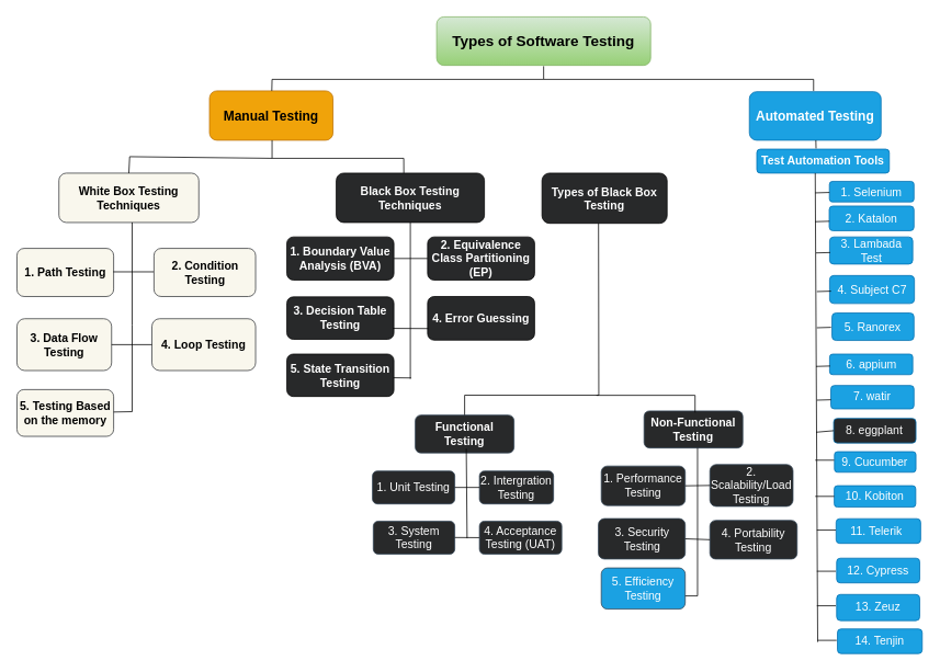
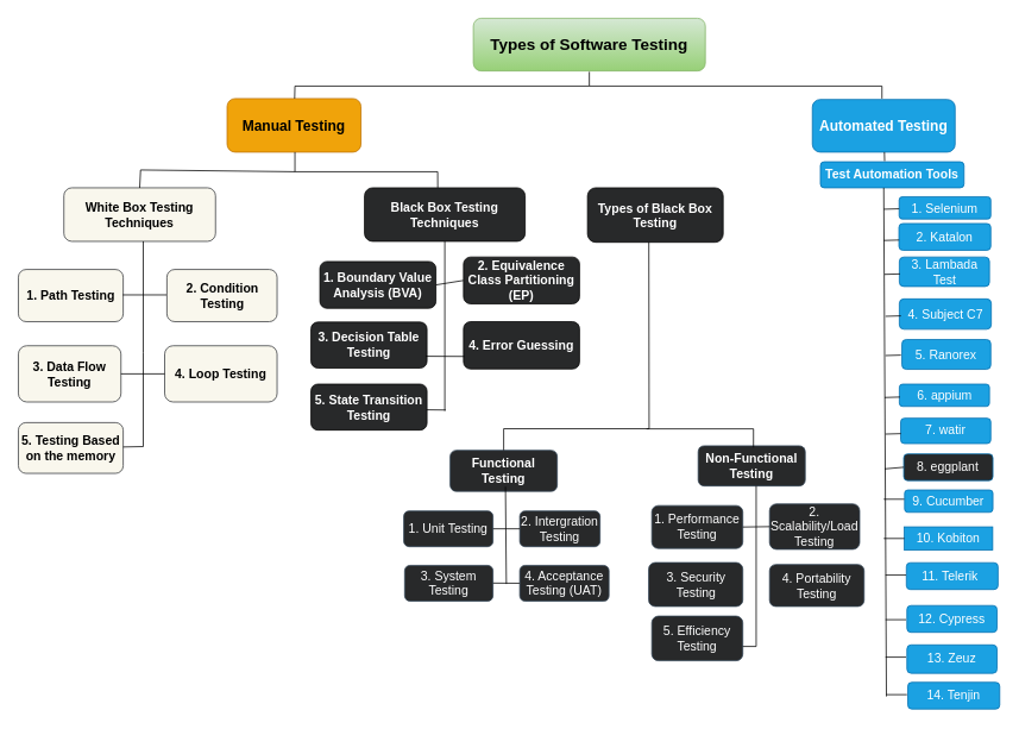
- <mxCell id="54" value="&lt;font style=&quot;font-size: 14px;&quot;&gt;1. Boundary Value Analysis (BVA)&lt;/font&gt;" style="whiteSpace=wrap;html=1;rounded=1;fontStyle=1;fillColor=#28292A;fontColor=#FFFFFF;" parent="1" vertex="1"><mxGeometry x="348" y="287.59" width="130" height="52.41" as="geometry" /></mxCell>
+ <mxCell id="54" value="&lt;font style=&quot;font-size: 14px;&quot;&gt;1. Boundary Value Analysis (BVA)&lt;/font&gt;" style="whiteSpace=wrap;html=1;rounded=1;fontStyle=1;fillColor=#28292A;fontColor=#FFFFFF;" parent="1" vertex="1"><mxGeometry x="358" y="292.59" width="130" height="52.41" as="geometry" /></mxCell>
- <mxCell id="46" value="&lt;span style=&quot;font-size: 14px;&quot;&gt;10. Kobiton&lt;/span&gt;" style="whiteSpace=wrap;html=1;rounded=1;fillColor=#1ba1e2;strokeColor=#006EAF;fontColor=#ffffff;" parent="1" vertex="1"><mxGeometry x="1013.13" y="590" width="99" height="26" as="geometry" /></mxCell>
+ <mxCell id="46" value="&lt;span style=&quot;font-size: 14px;&quot;&gt;10. Kobiton&lt;/span&gt;" style="whiteSpace=wrap;html=1;fillColor=#1ba1e2;strokeColor=#006EAF;fontColor=#ffffff;rounded=0;" parent="1" vertex="1"><mxGeometry x="1013.13" y="590" width="99" height="26" as="geometry" /></mxCell>
- <mxCell id="33" value="" style="endArrow=none;html=1;rounded=0;entryX=0;entryY=0.5;entryDx=0;entryDy=0;exitX=1;exitY=0.5;exitDx=0;exitDy=0;" parent="1" source="29" target="30" edge="1"><mxGeometry width="50" height="50" relative="1" as="geometry"><mxPoint x="846" y="732.15" as="sourcePoint" /><mxPoint x="936" y="632.15" as="targetPoint" /></mxGeometry></mxCell>
- <mxCell id="34" value="&lt;font style=&quot;font-size: 14px;&quot;&gt;5. Efficiency Testing&lt;/font&gt;" style="whiteSpace=wrap;html=1;rounded=1;fillColor=#1ba1e2;strokeColor=#314354;fontColor=#ffffff;" parent="1" vertex="1"><mxGeometry x="730" y="690" width="102" height="50" as="geometry" /></mxCell>
+ <mxCell id="34" value="&lt;font style=&quot;font-size: 14px;&quot;&gt;5. Efficiency Testing&lt;/font&gt;" style="whiteSpace=wrap;html=1;rounded=1;fillColor=#28292a;strokeColor=#314354;fontColor=#ffffff;" parent="1" vertex="1"><mxGeometry x="730" y="690" width="102" height="50" as="geometry" /></mxCell>
